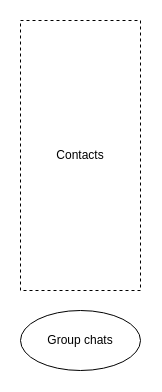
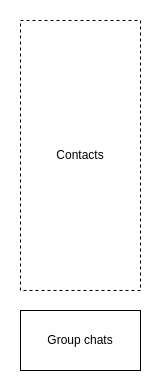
- <mxCell id="3" value="Group chats" style="ellipse;whiteSpace=wrap;html=1;" vertex="1" parent="1"><mxGeometry x="20" y="310" width="120" height="60" as="geometry" /></mxCell>
+ <mxCell id="3" value="Group chats" style="rounded=0;whiteSpace=wrap;html=1;" vertex="1" parent="1"><mxGeometry x="20" y="310" width="120" height="60" as="geometry" /></mxCell>
